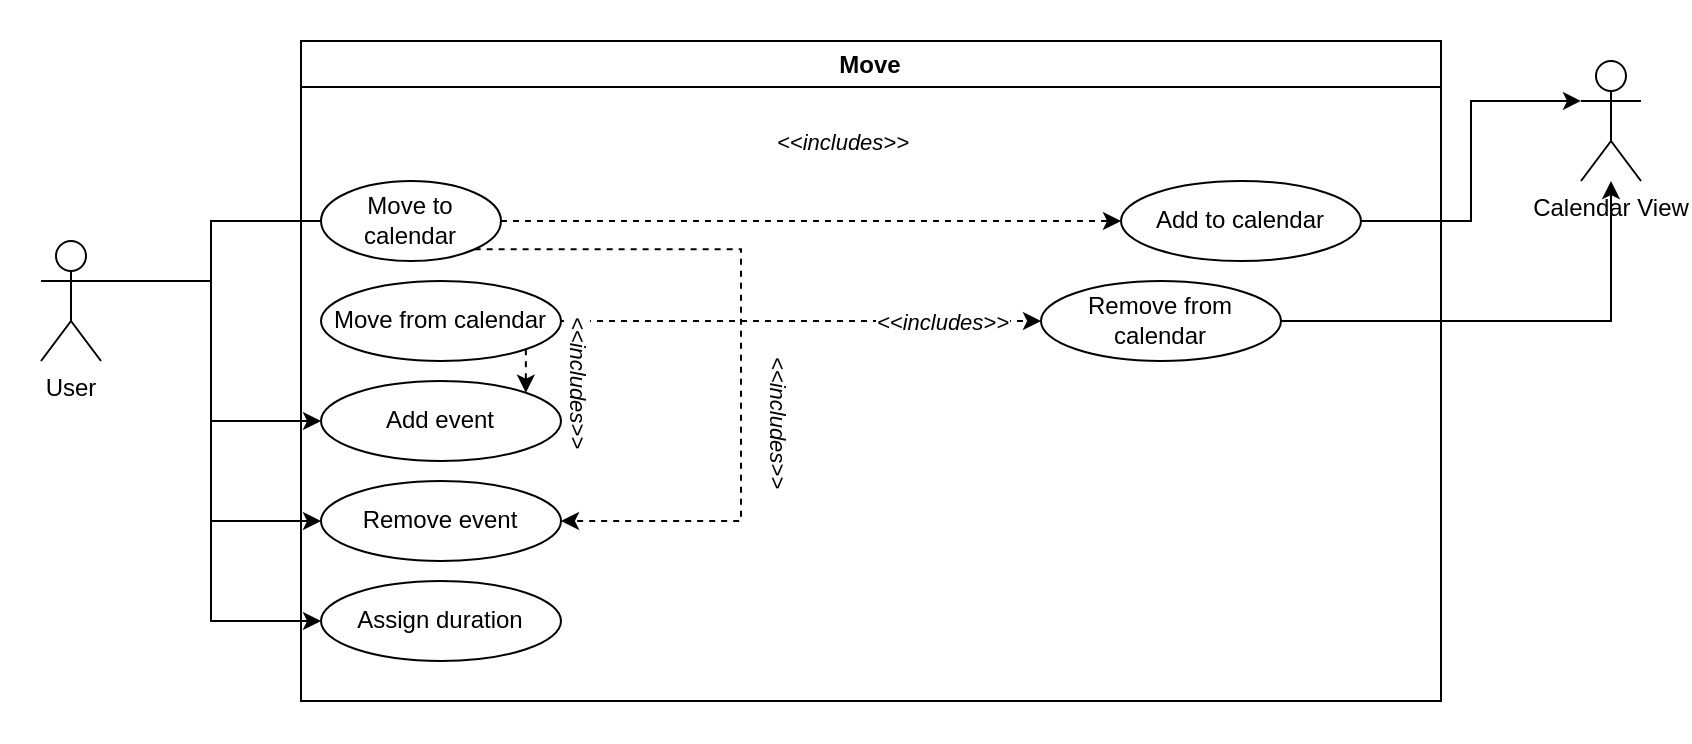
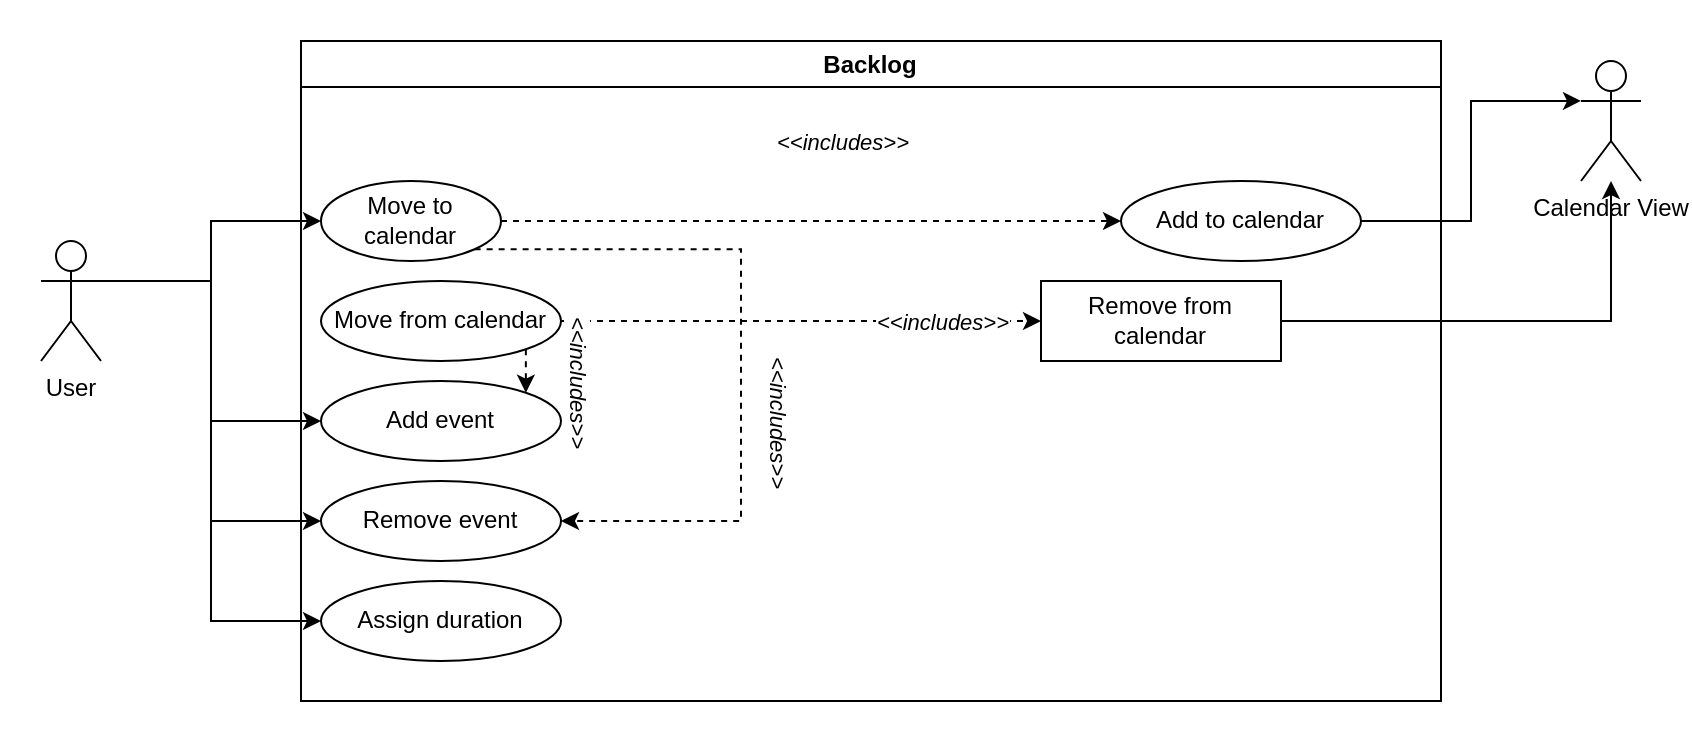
- <mxCell id="8" value="Move" style="swimlane;" vertex="1" parent="1"><mxGeometry x="150" y="20" width="570" height="330" as="geometry" /></mxCell>
+ <mxCell id="8" value="Backlog" style="swimlane;" vertex="1" parent="1"><mxGeometry x="150" y="20" width="570" height="330" as="geometry" /></mxCell>
- <mxCell id="5" style="edgeStyle=orthogonalEdgeStyle;rounded=0;orthogonalLoop=1;jettySize=auto;html=1;exitX=1;exitY=0.333;exitDx=0;exitDy=0;exitPerimeter=0;entryX=0;entryY=0.5;entryDx=0;entryDy=0;endArrow=none;" edge="1" parent="1" source="6" target="20"><mxGeometry relative="1" as="geometry" /></mxCell>
+ <mxCell id="5" style="edgeStyle=orthogonalEdgeStyle;rounded=0;orthogonalLoop=1;jettySize=auto;html=1;exitX=1;exitY=0.333;exitDx=0;exitDy=0;exitPerimeter=0;entryX=0;entryY=0.5;entryDx=0;entryDy=0;" edge="1" parent="1" source="6" target="20"><mxGeometry relative="1" as="geometry" /></mxCell>
- <mxCell id="9" value="Remove from calendar" style="ellipse;whiteSpace=wrap;html=1;" vertex="1" parent="8"><mxGeometry x="370" y="120" width="120" height="40" as="geometry" /></mxCell>
+ <mxCell id="9" value="Remove from calendar" style="whiteSpace=wrap;html=1;rounded=0;" vertex="1" parent="8"><mxGeometry x="370" y="120" width="120" height="40" as="geometry" /></mxCell>
